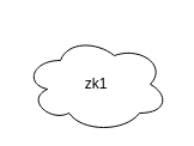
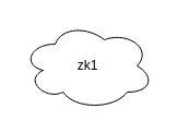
- <mxCell id="2" value="zk1" style="ellipse;shape=cloud;whiteSpace=wrap;html=1;" parent="1" vertex="1"><mxGeometry x="20" y="30" width="120" height="80" as="geometry" /></mxCell>
+ <mxCell id="2" value="zk1" style="ellipse;shape=cloud;whiteSpace=wrap;html=1;" parent="1" vertex="1"><mxGeometry x="20" y="20" width="120" height="80" as="geometry" /></mxCell>
